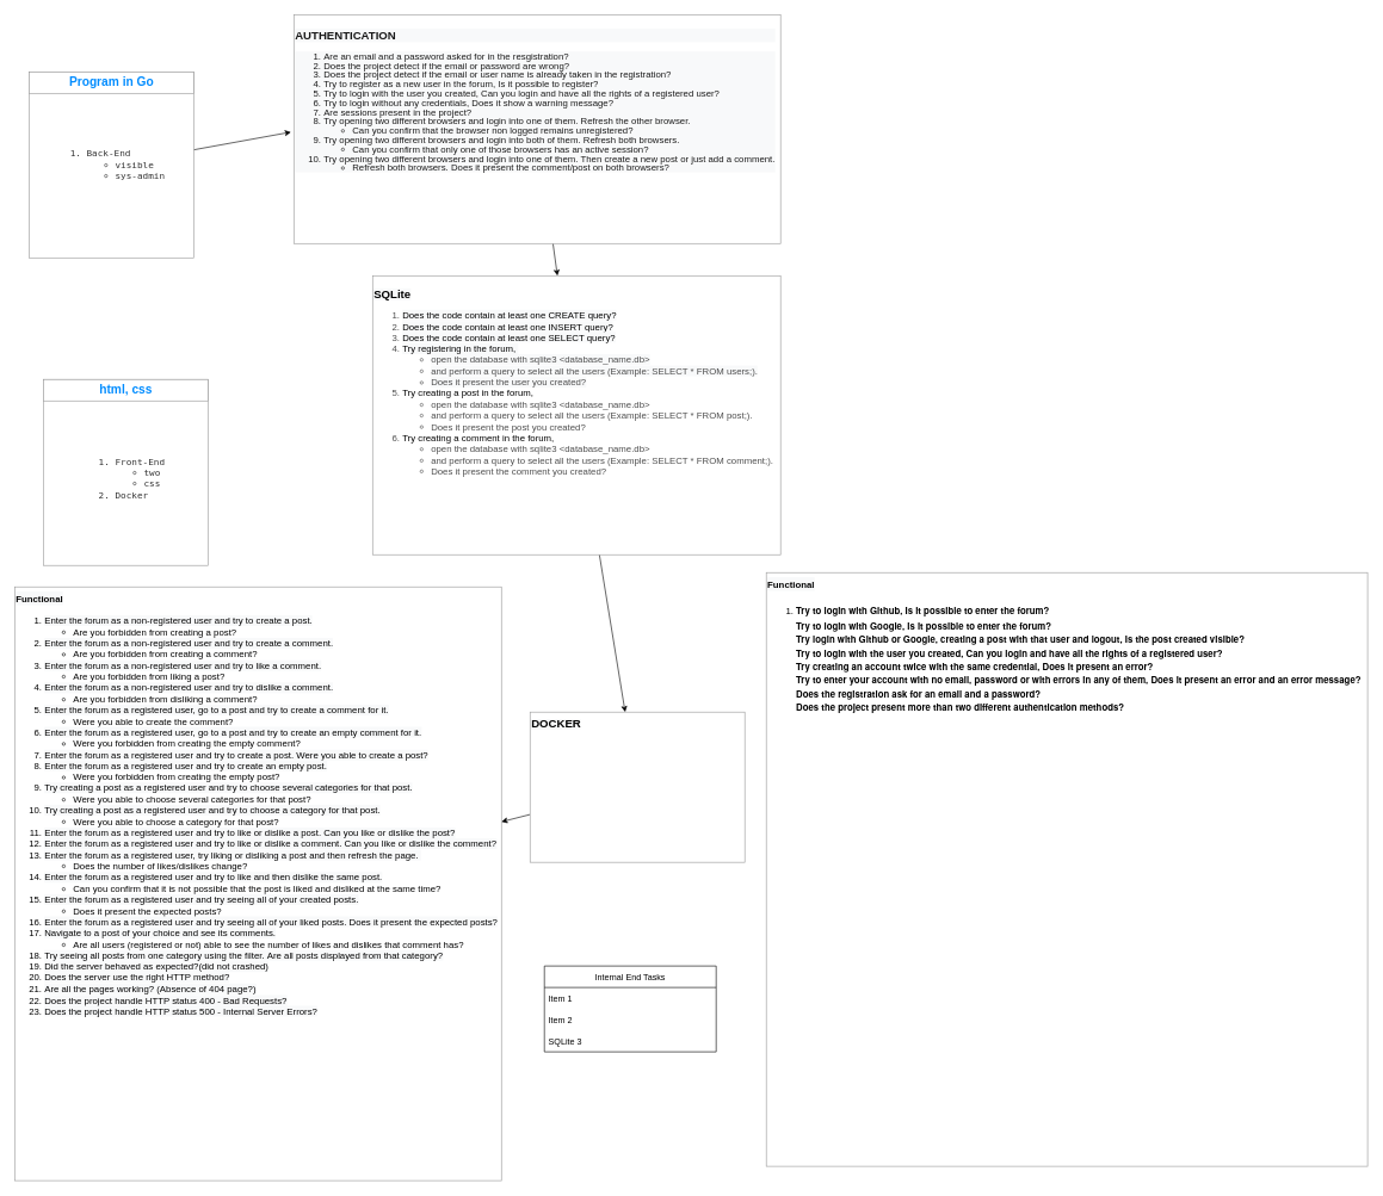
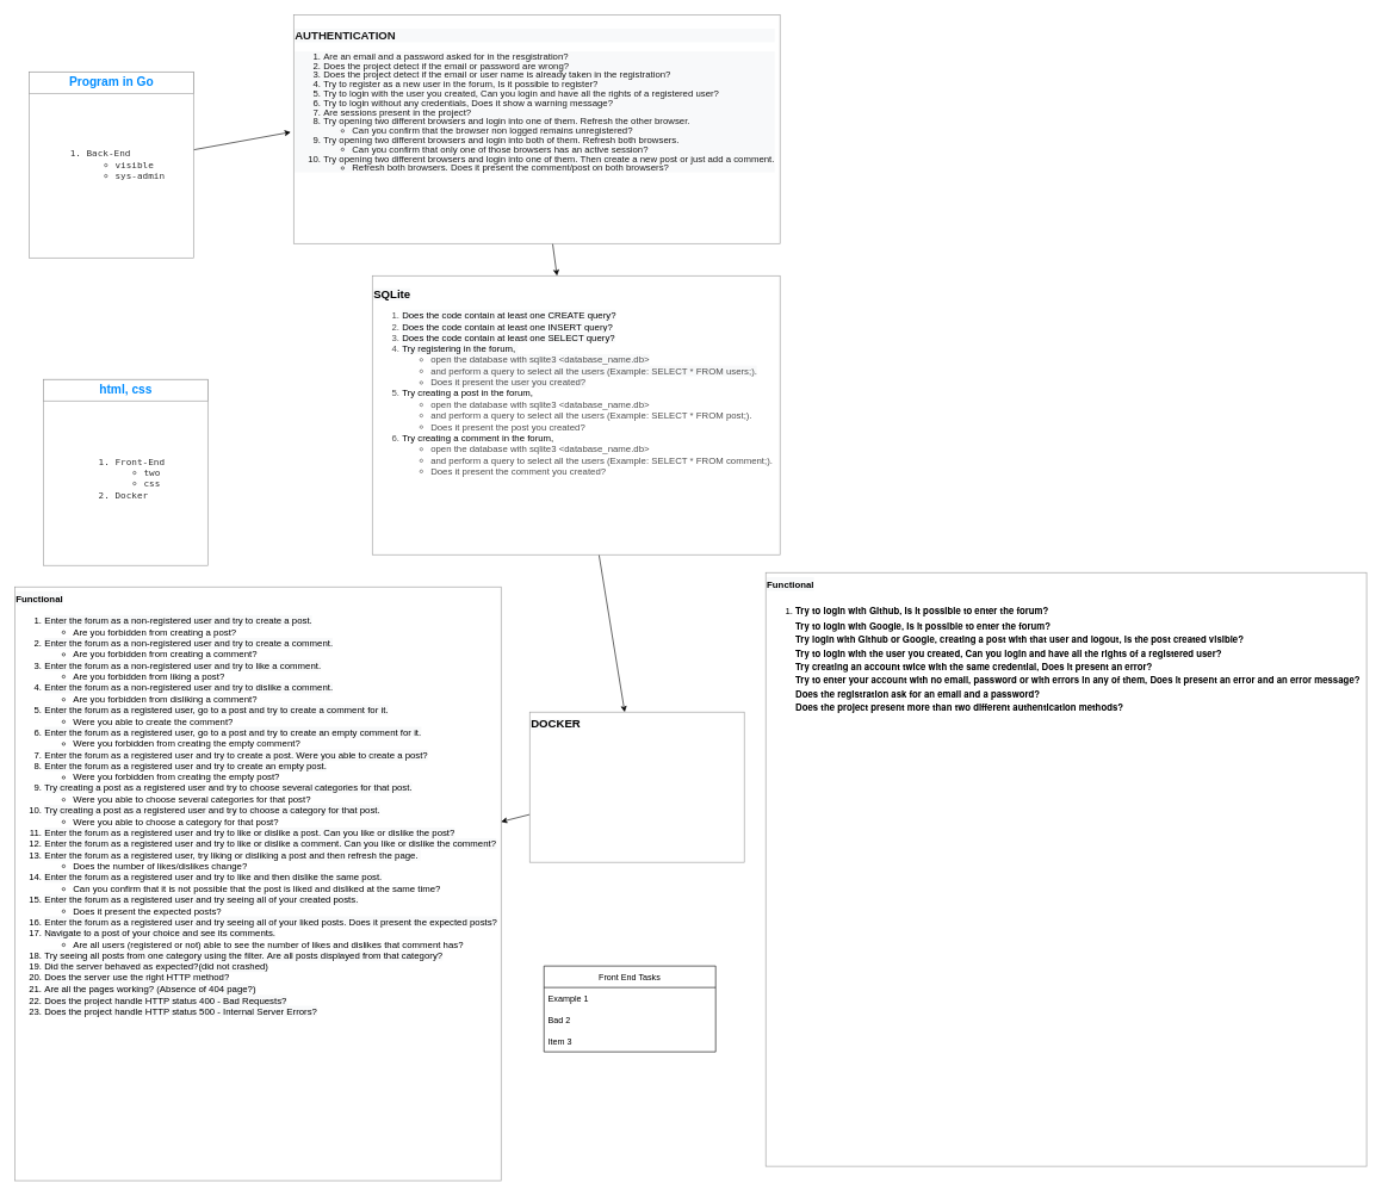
- <mxCell id="2" value="Internal End Tasks" style="swimlane;fontStyle=0;childLayout=stackLayout;horizontal=1;startSize=30;horizontalStack=0;resizeParent=1;resizeParentMax=0;resizeLast=0;collapsible=1;marginBottom=0;" parent="1" vertex="1"><mxGeometry x="760" y="1350" width="240" height="120" as="geometry" /></mxCell>
+ <mxCell id="2" value="Front End Tasks" style="swimlane;fontStyle=0;childLayout=stackLayout;horizontal=1;startSize=30;horizontalStack=0;resizeParent=1;resizeParentMax=0;resizeLast=0;collapsible=1;marginBottom=0;" parent="1" vertex="1"><mxGeometry x="760" y="1350" width="240" height="120" as="geometry" /></mxCell>
- <mxCell id="3" value="Item 1" style="text;strokeColor=none;fillColor=none;align=left;verticalAlign=middle;spacingLeft=4;spacingRight=4;overflow=hidden;points=[[0,0.5],[1,0.5]];portConstraint=eastwest;rotatable=0;" parent="2" vertex="1"><mxGeometry y="30" width="240" height="30" as="geometry" /></mxCell>
+ <mxCell id="3" value="Example 1" style="text;strokeColor=none;fillColor=none;align=left;verticalAlign=middle;spacingLeft=4;spacingRight=4;overflow=hidden;points=[[0,0.5],[1,0.5]];portConstraint=eastwest;rotatable=0;" parent="2" vertex="1"><mxGeometry y="30" width="240" height="30" as="geometry" /></mxCell>
- <mxCell id="4" value="Item 2" style="text;strokeColor=none;fillColor=none;align=left;verticalAlign=middle;spacingLeft=4;spacingRight=4;overflow=hidden;points=[[0,0.5],[1,0.5]];portConstraint=eastwest;rotatable=0;" parent="2" vertex="1"><mxGeometry y="60" width="240" height="30" as="geometry" /></mxCell>
+ <mxCell id="4" value="Bad 2" style="text;strokeColor=none;fillColor=none;align=left;verticalAlign=middle;spacingLeft=4;spacingRight=4;overflow=hidden;points=[[0,0.5],[1,0.5]];portConstraint=eastwest;rotatable=0;" parent="2" vertex="1"><mxGeometry y="60" width="240" height="30" as="geometry" /></mxCell>
- <mxCell id="5" value="SQLite 3" style="text;strokeColor=none;fillColor=none;align=left;verticalAlign=middle;spacingLeft=4;spacingRight=4;overflow=hidden;points=[[0,0.5],[1,0.5]];portConstraint=eastwest;rotatable=0;" parent="2" vertex="1"><mxGeometry y="90" width="240" height="30" as="geometry" /></mxCell>
+ <mxCell id="5" value="Item 3" style="text;strokeColor=none;fillColor=none;align=left;verticalAlign=middle;spacingLeft=4;spacingRight=4;overflow=hidden;points=[[0,0.5],[1,0.5]];portConstraint=eastwest;rotatable=0;" parent="2" vertex="1"><mxGeometry y="90" width="240" height="30" as="geometry" /></mxCell>
